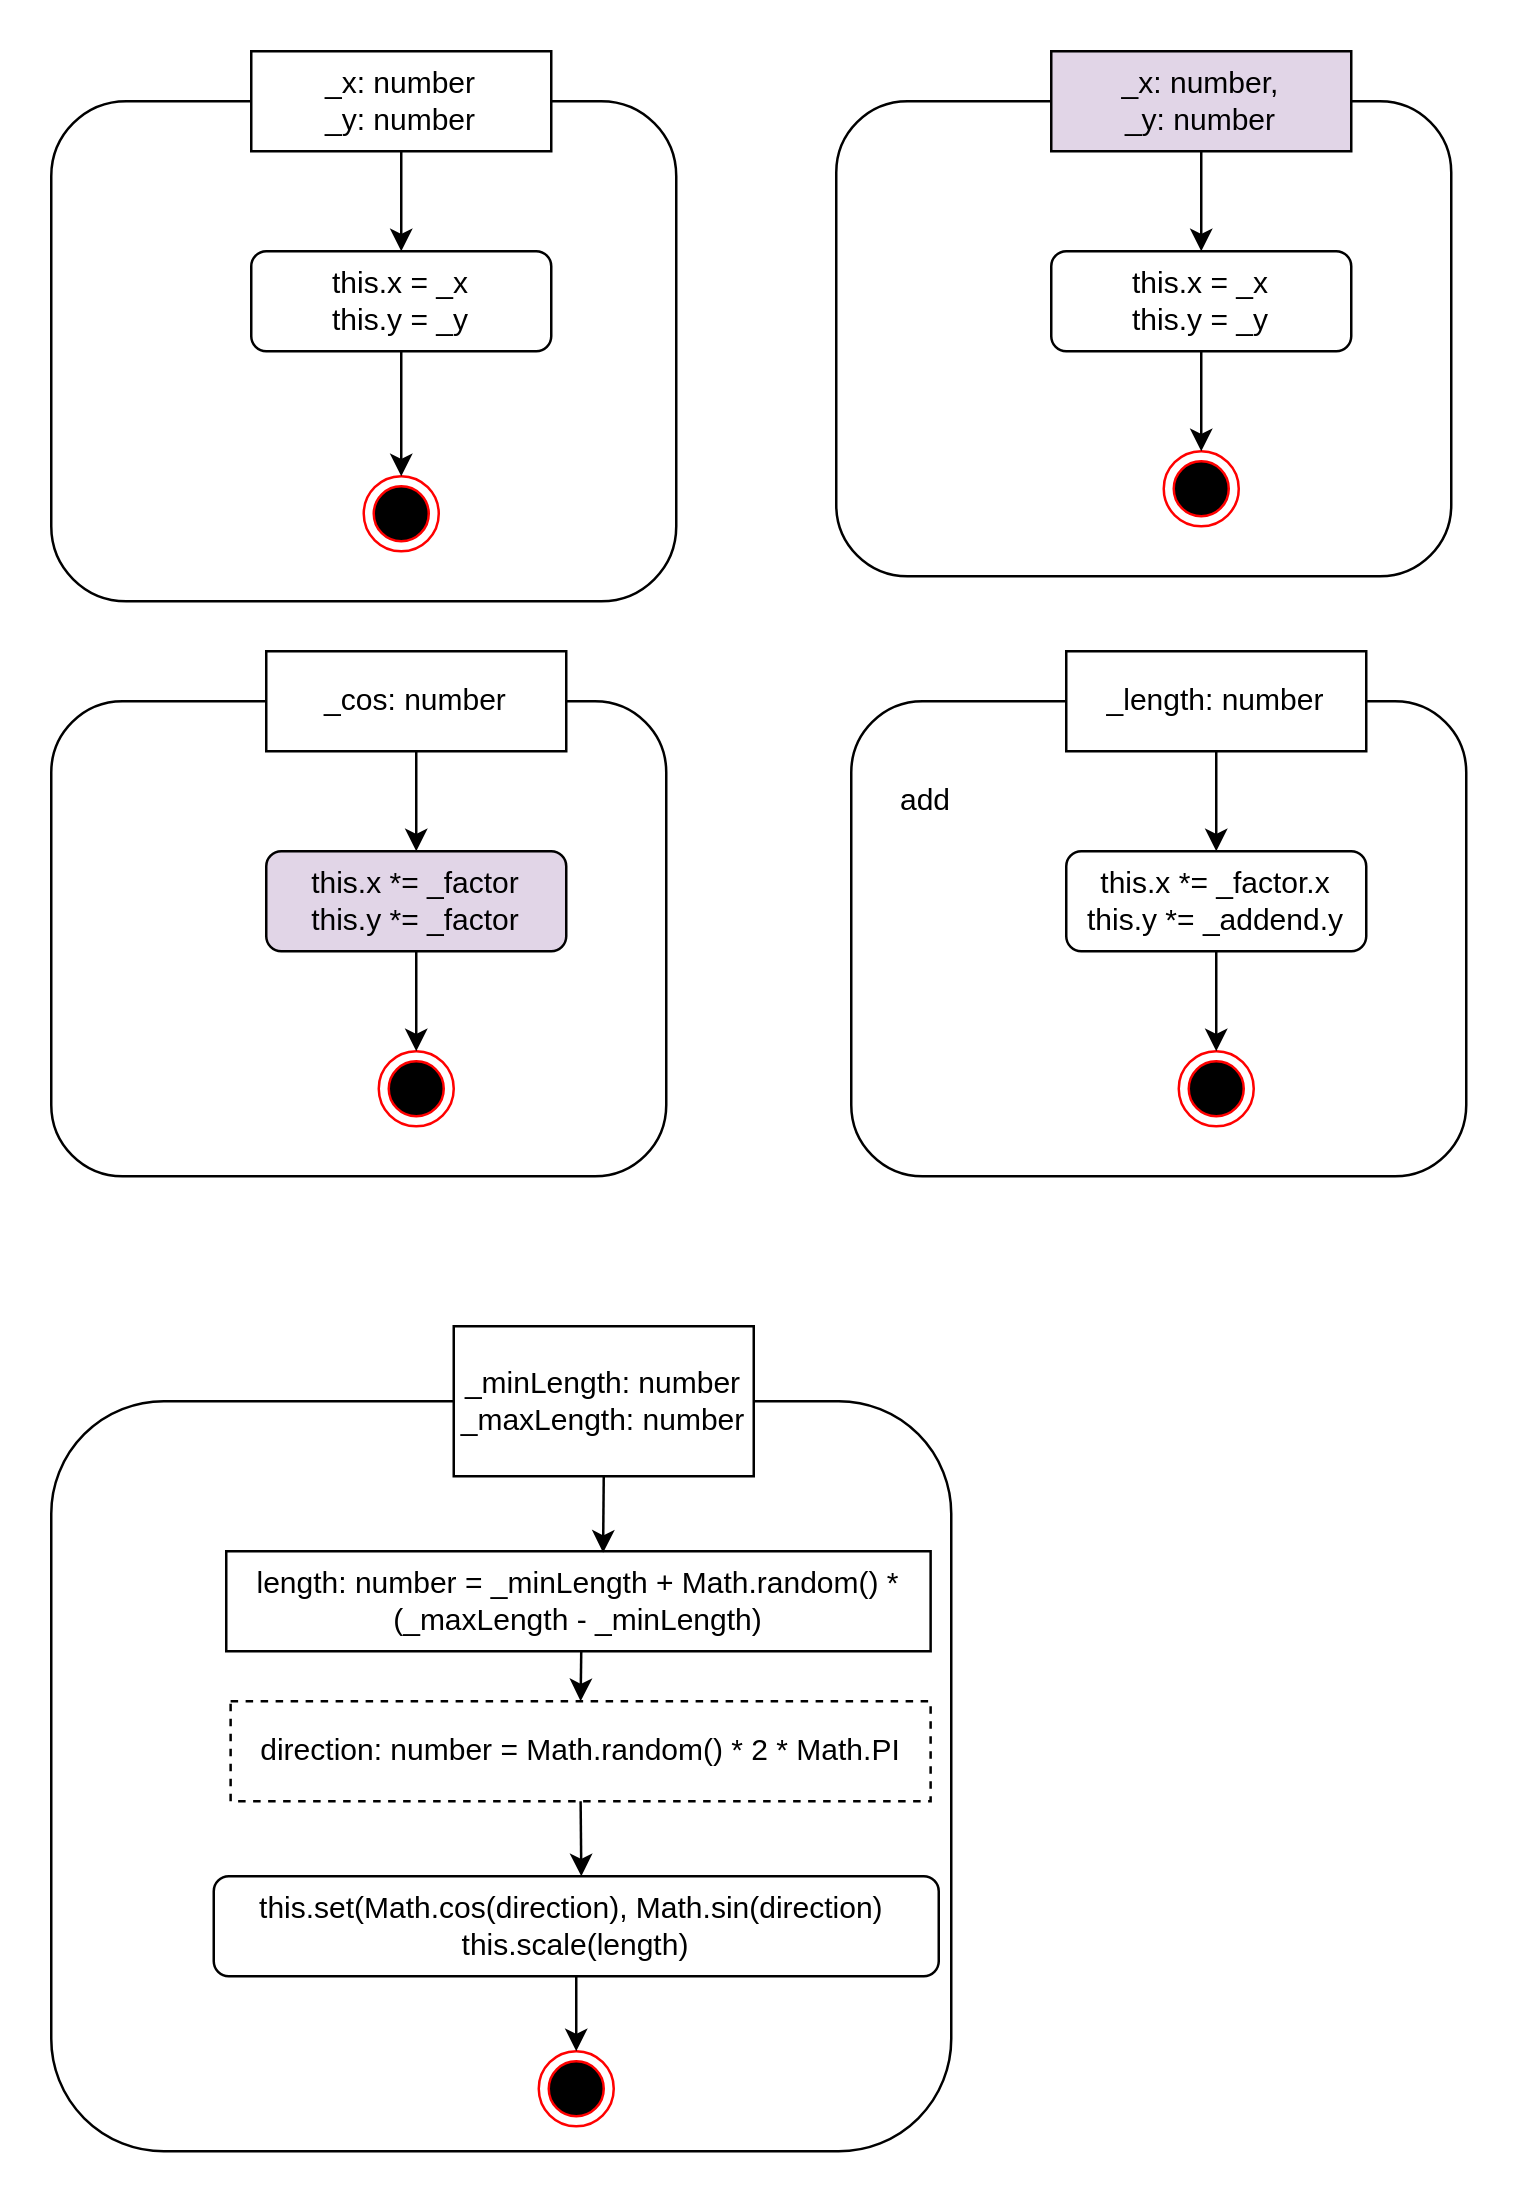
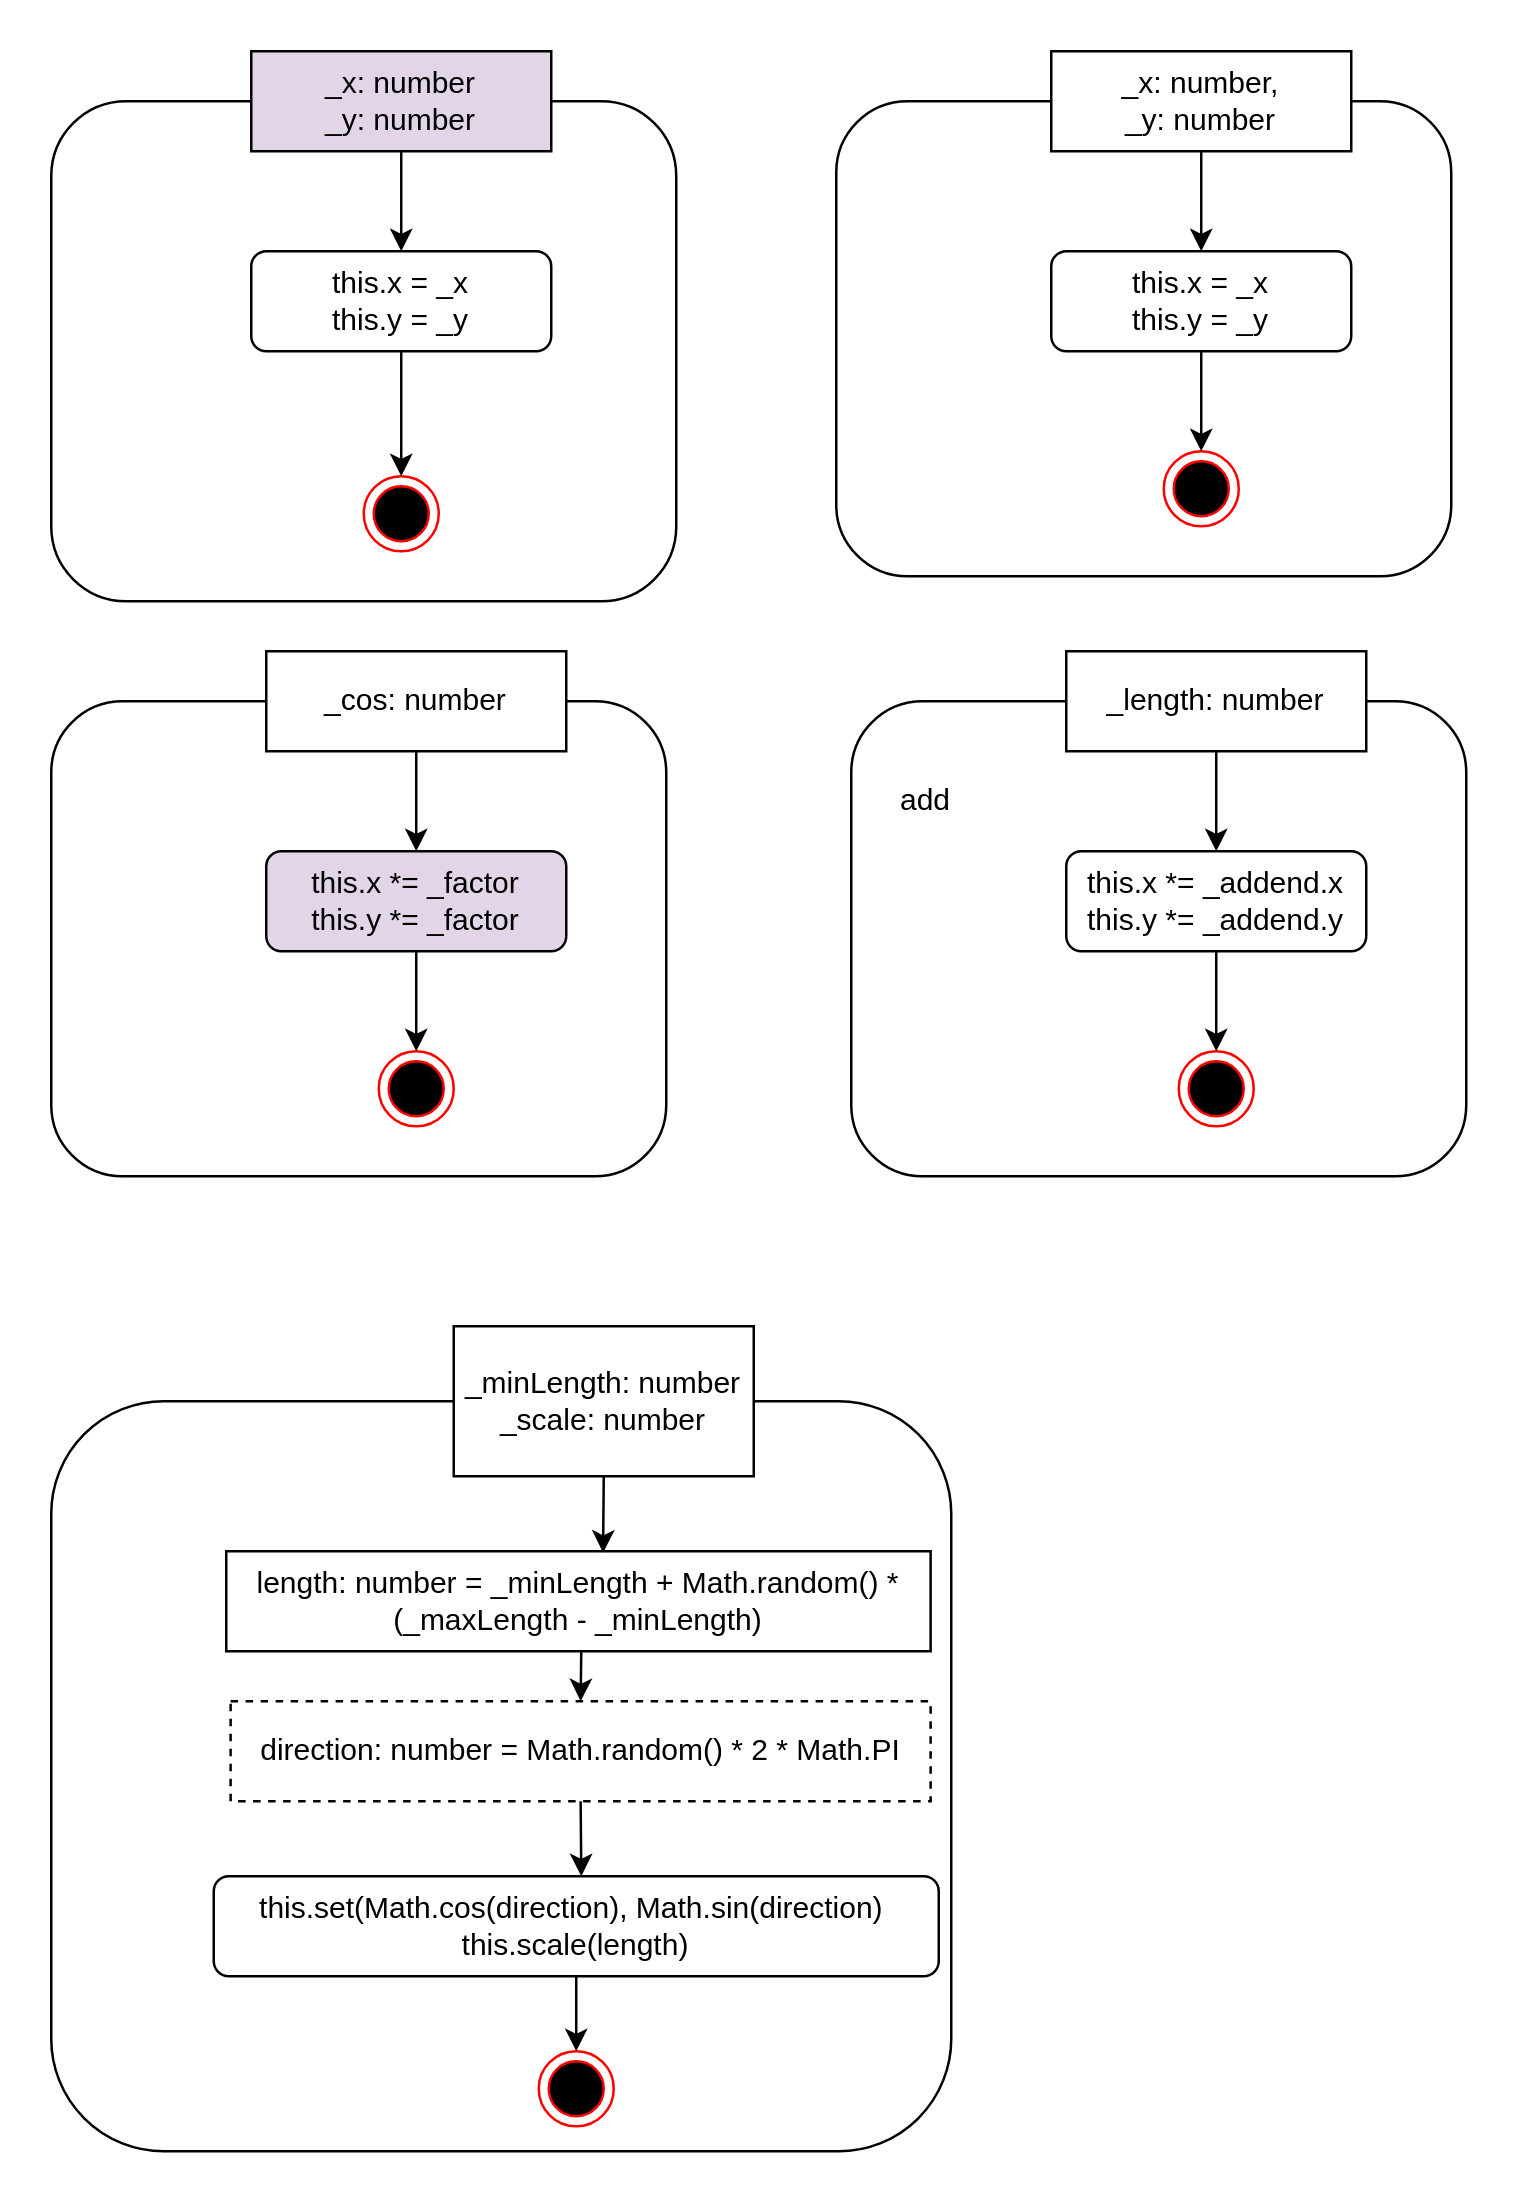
- <mxCell id="3" value="_x: number&lt;br&gt;_y: number" style="rounded=0;whiteSpace=wrap;html=1;" vertex="1" parent="1"><mxGeometry x="100" y="20" width="120" height="40" as="geometry" /></mxCell>
+ <mxCell id="3" value="_x: number&lt;br&gt;_y: number" style="rounded=0;whiteSpace=wrap;html=1;fillColor=#e1d5e7;" vertex="1" parent="1"><mxGeometry x="100" y="20" width="120" height="40" as="geometry" /></mxCell>
- <mxCell id="9" value="_x: number, &lt;br&gt;_y: number" style="rounded=0;whiteSpace=wrap;html=1;fillColor=#e1d5e7;" vertex="1" parent="1"><mxGeometry x="420" y="20" width="120" height="40" as="geometry" /></mxCell>
+ <mxCell id="9" value="_x: number, &lt;br&gt;_y: number" style="rounded=0;whiteSpace=wrap;html=1;" vertex="1" parent="1"><mxGeometry x="420" y="20" width="120" height="40" as="geometry" /></mxCell>
- <mxCell id="22" value="this.x *= _factor.x&lt;br&gt;this.y *= _addend.y" style="rounded=1;whiteSpace=wrap;html=1;" vertex="1" parent="1"><mxGeometry x="426" y="340" width="120" height="40" as="geometry" /></mxCell>
+ <mxCell id="22" value="this.x *= _addend.x&lt;br&gt;this.y *= _addend.y" style="rounded=1;whiteSpace=wrap;html=1;" vertex="1" parent="1"><mxGeometry x="426" y="340" width="120" height="40" as="geometry" /></mxCell>
- <mxCell id="28" value="_minLength: number&lt;br&gt;_maxLength: number" style="rounded=0;whiteSpace=wrap;html=1;" vertex="1" parent="1"><mxGeometry x="181" y="530" width="120" height="60" as="geometry" /></mxCell>
+ <mxCell id="28" value="_minLength: number&lt;br&gt;_scale: number" style="rounded=0;whiteSpace=wrap;html=1;" vertex="1" parent="1"><mxGeometry x="181" y="530" width="120" height="60" as="geometry" /></mxCell>
